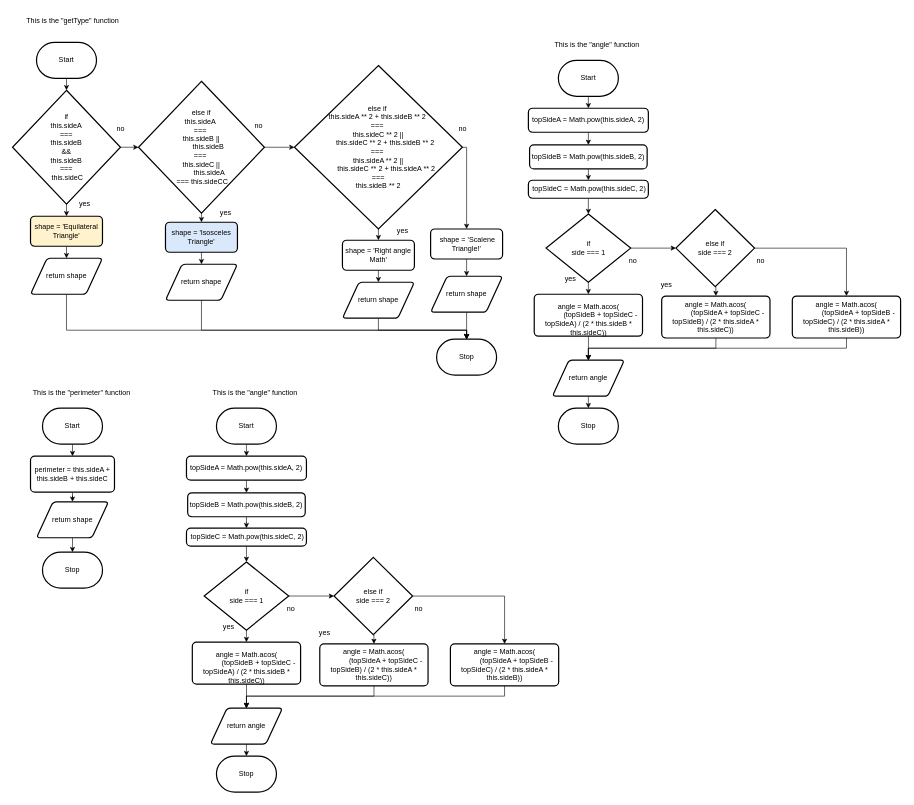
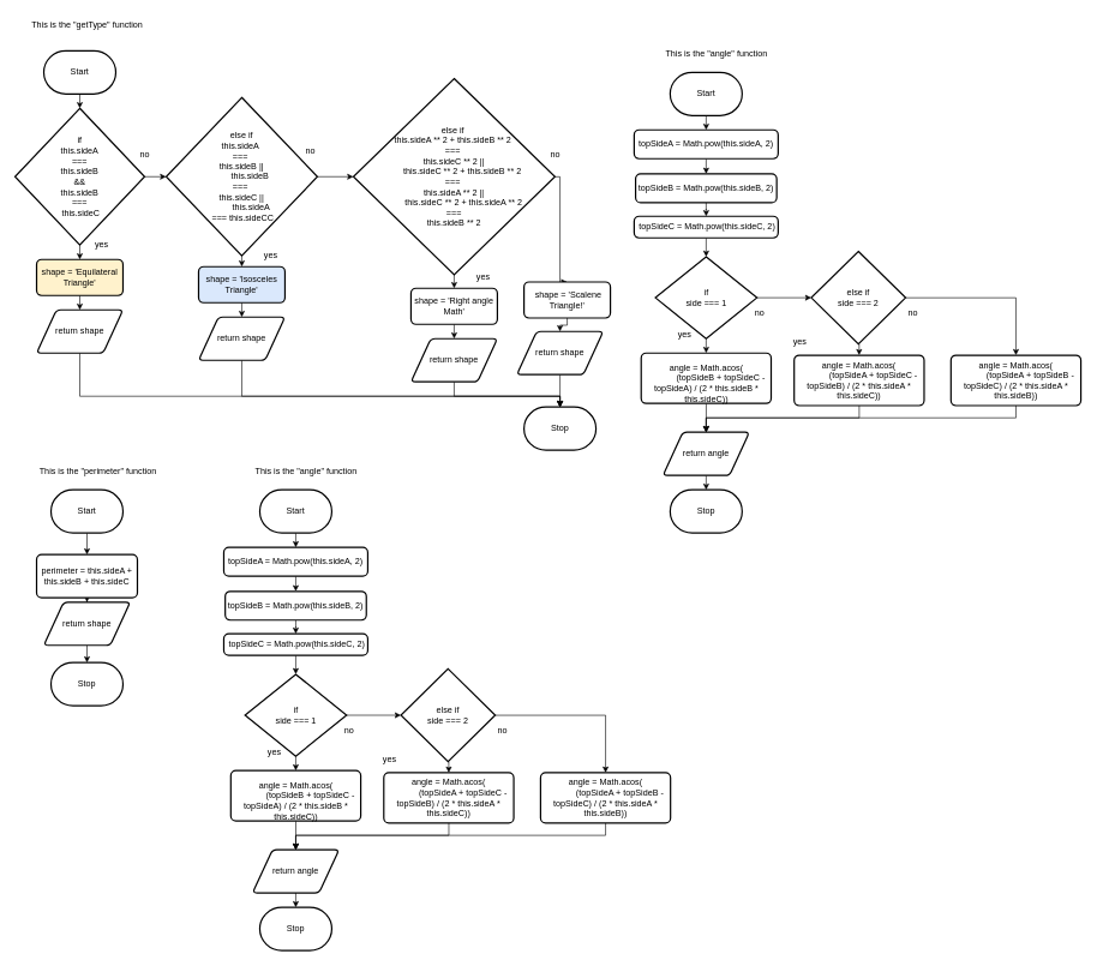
- <mxCell id="33" value="&amp;nbsp;shape = 'Scalene Triangle!'" style="rounded=1;whiteSpace=wrap;html=1;absoluteArcSize=1;arcSize=14;strokeWidth=2;" vertex="1" parent="1"><mxGeometry x="717" y="381.25" width="120" height="50" as="geometry" /></mxCell>
+ <mxCell id="33" value="&amp;nbsp;shape = 'Scalene Triangle!'" style="rounded=1;whiteSpace=wrap;html=1;absoluteArcSize=1;arcSize=14;strokeWidth=2;" vertex="1" parent="1"><mxGeometry x="727" y="391.25" width="120" height="50" as="geometry" /></mxCell>
- <mxCell id="41" value="perimeter = this.sideA + this.sideB + this.sideC" style="rounded=1;whiteSpace=wrap;html=1;absoluteArcSize=1;arcSize=14;strokeWidth=2;" vertex="1" parent="1"><mxGeometry x="50" y="760" width="140" height="60" as="geometry" /></mxCell>
+ <mxCell id="41" value="perimeter = this.sideA + this.sideB + this.sideC" style="rounded=1;whiteSpace=wrap;html=1;absoluteArcSize=1;arcSize=14;strokeWidth=2;" vertex="1" parent="1"><mxGeometry x="50" y="770" width="140" height="60" as="geometry" /></mxCell>
